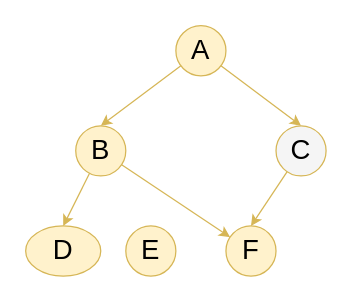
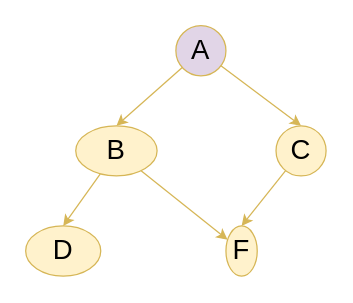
- <mxCell id="4" value="A" style="ellipse;whiteSpace=wrap;html=1;aspect=fixed;fontSize=22;fillColor=#fff2cc;strokeColor=#d6b656;" parent="1" vertex="1"><mxGeometry x="140" y="20" width="40" height="40" as="geometry" /></mxCell>
+ <mxCell id="4" value="A" style="ellipse;whiteSpace=wrap;html=1;aspect=fixed;fontSize=22;fillColor=#e1d5e7;strokeColor=#d6b656;" parent="1" vertex="1"><mxGeometry x="140" y="20" width="40" height="40" as="geometry" /></mxCell>
- <mxCell id="8" value="B" style="ellipse;whiteSpace=wrap;html=1;aspect=fixed;fontSize=22;fillColor=#fff2cc;strokeColor=#d6b656;" parent="1" vertex="1"><mxGeometry x="60" y="100" width="40" height="40" as="geometry" /></mxCell>
+ <mxCell id="8" value="B" style="ellipse;whiteSpace=wrap;html=1;aspect=fixed;fontSize=22;fillColor=#fff2cc;strokeColor=#d6b656;" parent="1" vertex="1"><mxGeometry x="60" y="100" width="65" height="40" as="geometry" /></mxCell>
- <mxCell id="10" value="C" style="ellipse;whiteSpace=wrap;html=1;aspect=fixed;fontSize=22;fillColor=#f5f5f5;strokeColor=#d6b656;" parent="1" vertex="1"><mxGeometry x="220" y="100" width="40" height="40" as="geometry" /></mxCell>
+ <mxCell id="10" value="C" style="ellipse;whiteSpace=wrap;html=1;aspect=fixed;fontSize=22;fillColor=#fff2cc;strokeColor=#d6b656;" parent="1" vertex="1"><mxGeometry x="220" y="100" width="40" height="40" as="geometry" /></mxCell>
- <mxCell id="11" value="E" style="ellipse;whiteSpace=wrap;html=1;aspect=fixed;fontSize=22;fillColor=#fff2cc;strokeColor=#d6b656;" parent="1" vertex="1"><mxGeometry x="100" y="180" width="40" height="40" as="geometry" /></mxCell>
- <mxCell id="12" value="F" style="ellipse;whiteSpace=wrap;html=1;aspect=fixed;fontSize=22;fillColor=#fff2cc;strokeColor=#d6b656;" parent="1" vertex="1"><mxGeometry x="180" y="180" width="40" height="40" as="geometry" /></mxCell>
+ <mxCell id="12" value="F" style="ellipse;whiteSpace=wrap;html=1;aspect=fixed;fontSize=22;fillColor=#fff2cc;strokeColor=#d6b656;" parent="1" vertex="1"><mxGeometry x="180" y="180" width="25" height="40" as="geometry" /></mxCell>
